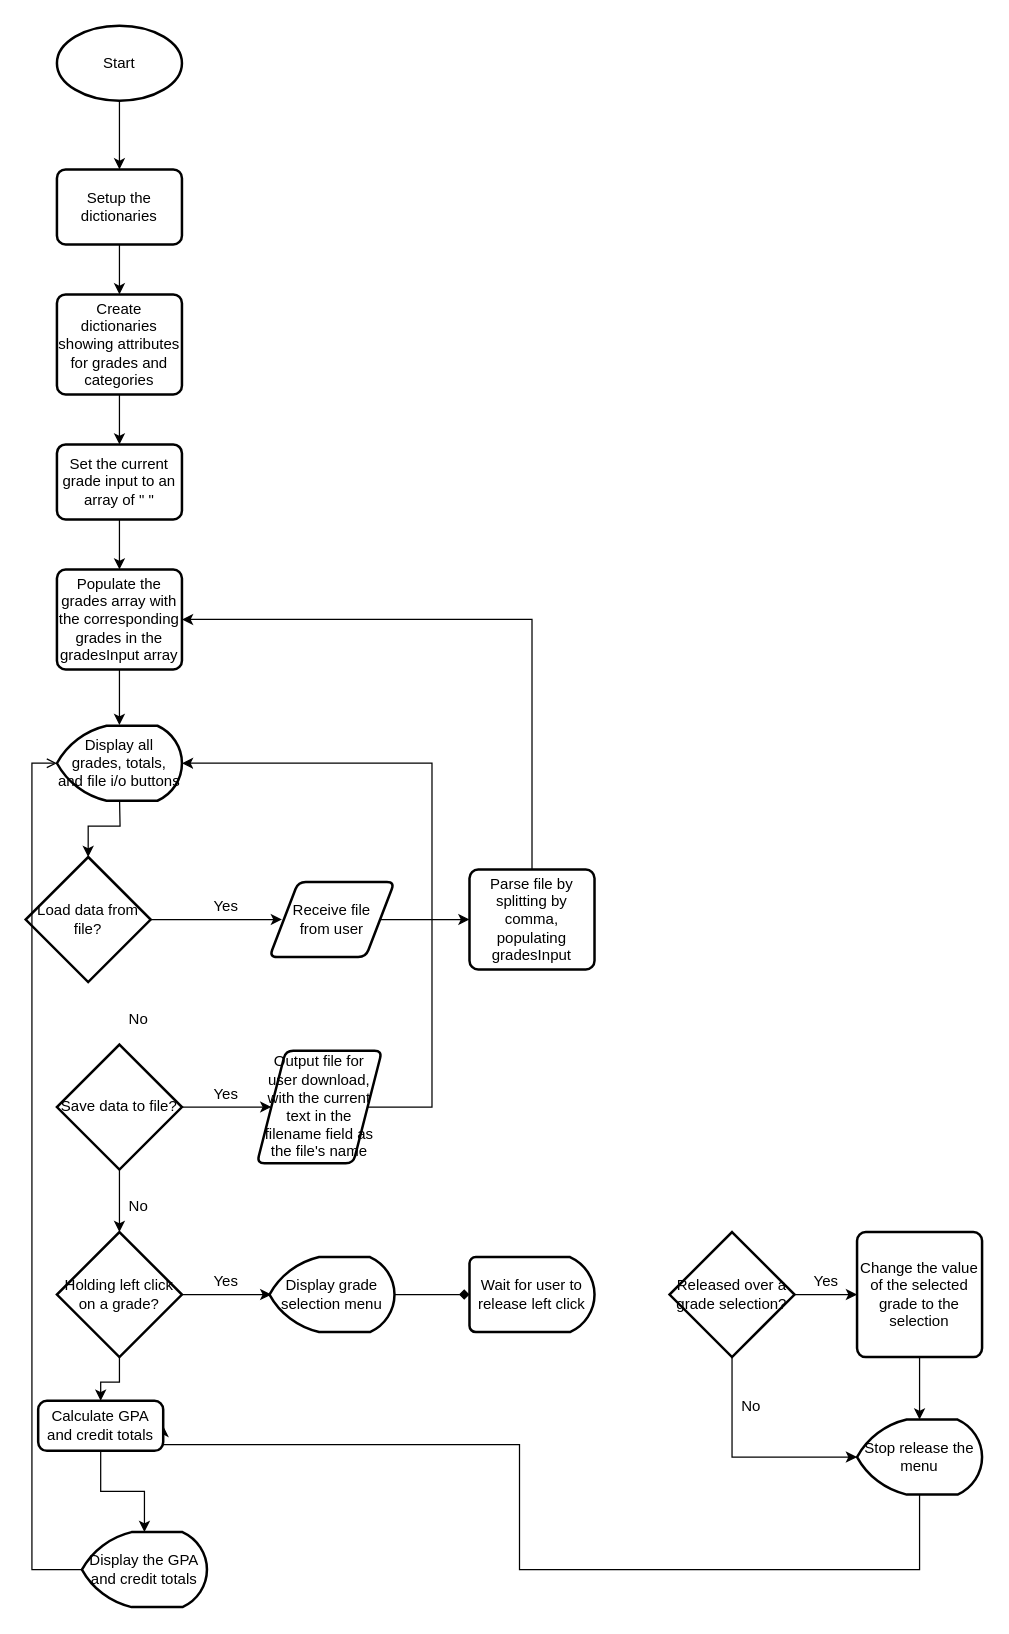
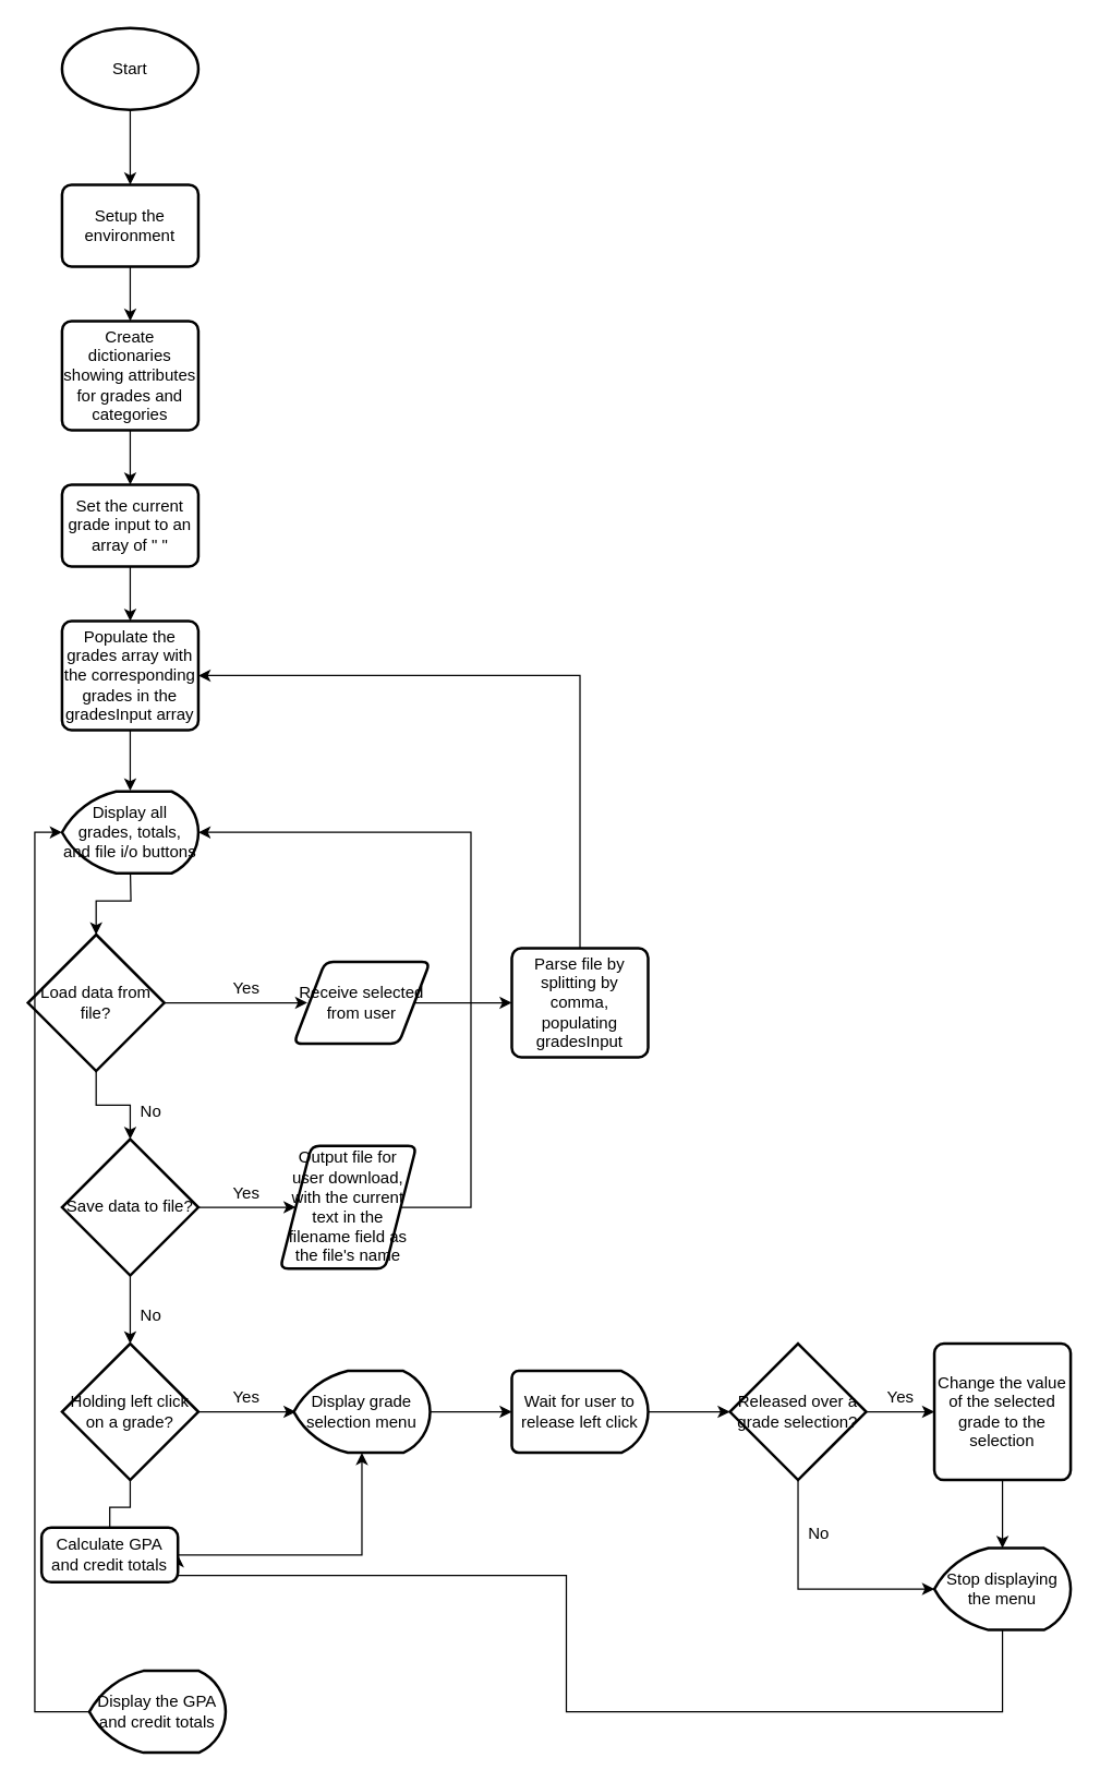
- <mxCell id="5" value="Setup the dictionaries" style="rounded=1;whiteSpace=wrap;html=1;absoluteArcSize=1;arcSize=14;strokeWidth=2;" vertex="1" parent="1"><mxGeometry x="45" y="135" width="100" height="60" as="geometry" /></mxCell>
+ <mxCell id="5" value="Setup the environment" style="rounded=1;whiteSpace=wrap;html=1;absoluteArcSize=1;arcSize=14;strokeWidth=2;" vertex="1" parent="1"><mxGeometry x="45" y="135" width="100" height="60" as="geometry" /></mxCell>
- <mxCell id="49" style="edgeStyle=orthogonalEdgeStyle;rounded=0;orthogonalLoop=1;jettySize=auto;html=1;entryX=0;entryY=0.5;entryDx=0;entryDy=0;entryPerimeter=0;endArrow=open;" edge="1" parent="1" source="50" target="37"><mxGeometry relative="1" as="geometry"><Array as="points"><mxPoint x="25" y="1255" /><mxPoint x="25" y="610" /></Array></mxGeometry></mxCell>
+ <mxCell id="49" style="edgeStyle=orthogonalEdgeStyle;rounded=0;orthogonalLoop=1;jettySize=auto;html=1;entryX=0;entryY=0.5;entryDx=0;entryDy=0;entryPerimeter=0;" edge="1" parent="1" source="50" target="37"><mxGeometry relative="1" as="geometry"><Array as="points"><mxPoint x="25" y="1255" /><mxPoint x="25" y="610" /></Array></mxGeometry></mxCell>
- <mxCell id="20" value="Receive file &lt;br&gt;from user" style="shape=parallelogram;html=1;strokeWidth=2;perimeter=parallelogramPerimeter;whiteSpace=wrap;rounded=1;arcSize=12;size=0.23;" vertex="1" parent="1"><mxGeometry x="215" y="705" width="100" height="60" as="geometry" /></mxCell>
+ <mxCell id="20" value="Receive selected &lt;br&gt;from user" style="shape=parallelogram;html=1;strokeWidth=2;perimeter=parallelogramPerimeter;whiteSpace=wrap;rounded=1;arcSize=12;size=0.23;" vertex="1" parent="1"><mxGeometry x="215" y="705" width="100" height="60" as="geometry" /></mxCell>
+ <mxCell id="14" value="" style="edgeStyle=orthogonalEdgeStyle;rounded=0;orthogonalLoop=1;jettySize=auto;html=1;" edge="1" parent="1" source="15" target="17"><mxGeometry relative="1" as="geometry" /></mxCell>
- <mxCell id="38" style="edgeStyle=orthogonalEdgeStyle;rounded=0;orthogonalLoop=1;jettySize=auto;html=1;entryX=0;entryY=0.5;entryDx=0;entryDy=0;entryPerimeter=0;endArrow=diamond;" edge="1" parent="1" source="39" target="34"><mxGeometry relative="1" as="geometry" /></mxCell>
+ <mxCell id="38" style="edgeStyle=orthogonalEdgeStyle;rounded=0;orthogonalLoop=1;jettySize=auto;html=1;entryX=0;entryY=0.5;entryDx=0;entryDy=0;entryPerimeter=0;" edge="1" parent="1" source="39" target="34"><mxGeometry relative="1" as="geometry" /></mxCell>
+ <mxCell id="33" style="edgeStyle=orthogonalEdgeStyle;rounded=0;orthogonalLoop=1;jettySize=auto;html=1;entryX=0;entryY=0.5;entryDx=0;entryDy=0;entryPerimeter=0;" edge="1" parent="1" source="34" target="36"><mxGeometry relative="1" as="geometry" /></mxCell>
- <mxCell id="29" style="edgeStyle=orthogonalEdgeStyle;rounded=0;orthogonalLoop=1;jettySize=auto;html=1;entryX=0.5;entryY=0;entryDx=0;entryDy=0;" edge="1" parent="1" source="30" target="48"><mxGeometry relative="1" as="geometry" /></mxCell>
+ <mxCell id="29" style="edgeStyle=orthogonalEdgeStyle;rounded=0;orthogonalLoop=1;jettySize=auto;html=1;entryX=0.5;entryY=0;entryDx=0;entryDy=0;endArrow=none;" edge="1" parent="1" source="30" target="48"><mxGeometry relative="1" as="geometry" /></mxCell>
- <mxCell id="46" value="Stop release the menu" style="strokeWidth=2;html=1;shape=mxgraph.flowchart.display;whiteSpace=wrap;" vertex="1" parent="1"><mxGeometry x="685" y="1135" width="100" height="60" as="geometry" /></mxCell>
+ <mxCell id="46" value="Stop displaying the menu" style="strokeWidth=2;html=1;shape=mxgraph.flowchart.display;whiteSpace=wrap;" vertex="1" parent="1"><mxGeometry x="685" y="1135" width="100" height="60" as="geometry" /></mxCell>
- <mxCell id="47" style="edgeStyle=orthogonalEdgeStyle;rounded=0;orthogonalLoop=1;jettySize=auto;html=1;entryX=0.5;entryY=0;entryDx=0;entryDy=0;entryPerimeter=0;" edge="1" parent="1" source="48" target="50"><mxGeometry relative="1" as="geometry" /></mxCell>
+ <mxCell id="47" style="edgeStyle=orthogonalEdgeStyle;rounded=0;orthogonalLoop=1;jettySize=auto;html=1;" edge="1" parent="1" source="48" target="39"><mxGeometry relative="1" as="geometry" /></mxCell>
